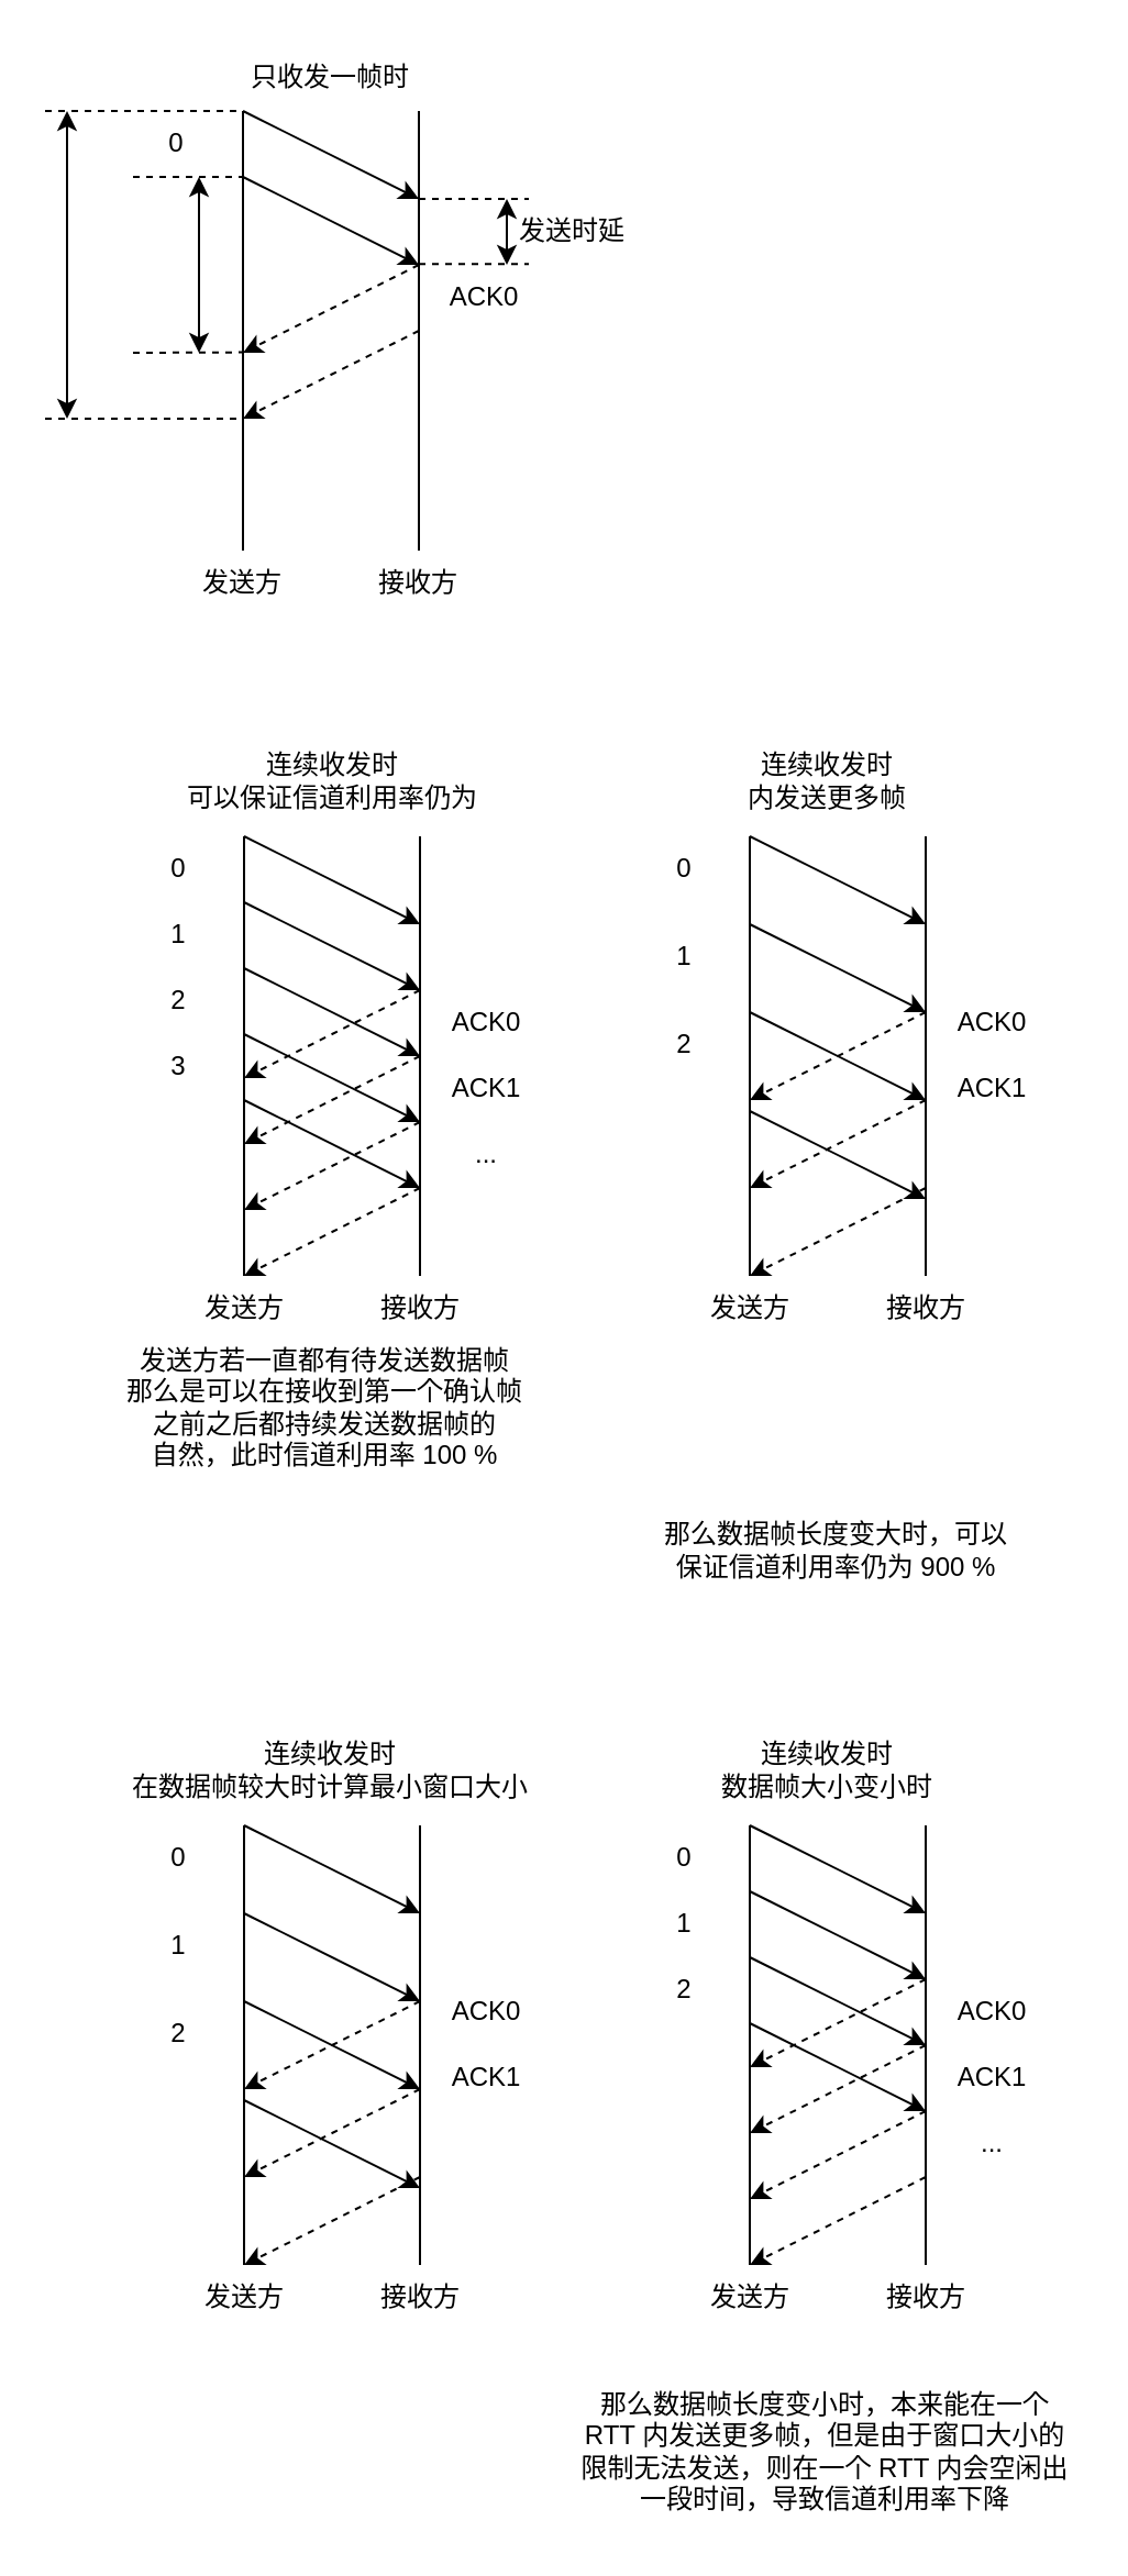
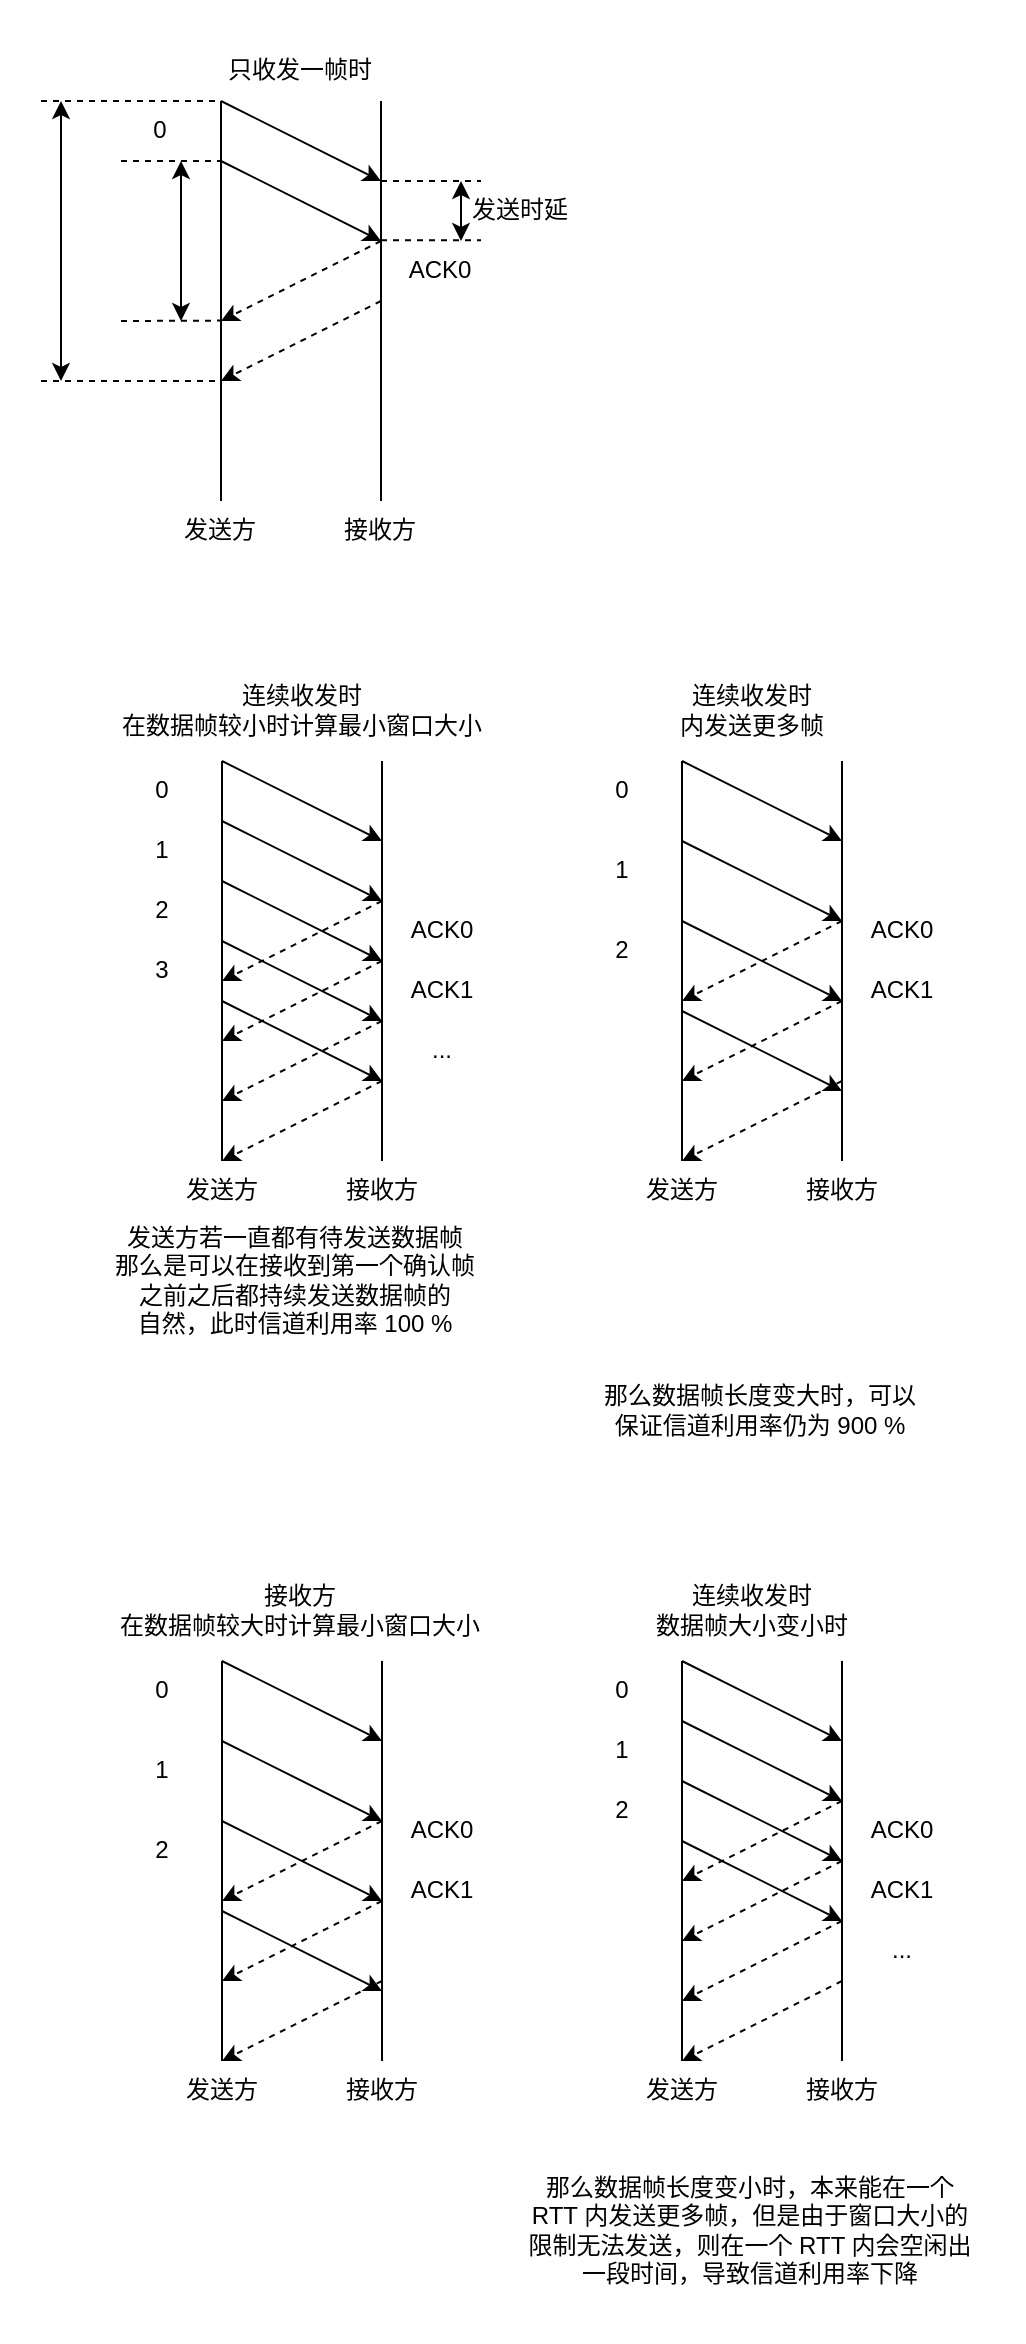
- <mxCell id="38" value="连续收发时&lt;br&gt;可以保证信道利用率仍为" style="text;html=1;strokeColor=none;fillColor=none;align=center;verticalAlign=middle;whiteSpace=wrap;rounded=0;" vertex="1" parent="1"><mxGeometry x="55.5" y="340" width="190" height="30" as="geometry" /></mxCell>
+ <mxCell id="38" value="连续收发时&lt;br&gt;在数据帧较小时计算最小窗口大小" style="text;html=1;strokeColor=none;fillColor=none;align=center;verticalAlign=middle;whiteSpace=wrap;rounded=0;" vertex="1" parent="1"><mxGeometry x="55.5" y="340" width="190" height="30" as="geometry" /></mxCell>
- <mxCell id="78" value="连续收发时&lt;br&gt;在数据帧较大时计算最小窗口大小" style="text;html=1;strokeColor=none;fillColor=none;align=center;verticalAlign=middle;whiteSpace=wrap;rounded=0;" vertex="1" parent="1"><mxGeometry x="55" y="790" width="190" height="30" as="geometry" /></mxCell>
+ <mxCell id="78" value="接收方&lt;br&gt;在数据帧较大时计算最小窗口大小" style="text;html=1;strokeColor=none;fillColor=none;align=center;verticalAlign=middle;whiteSpace=wrap;rounded=0;" vertex="1" parent="1"><mxGeometry x="55" y="790" width="190" height="30" as="geometry" /></mxCell>
